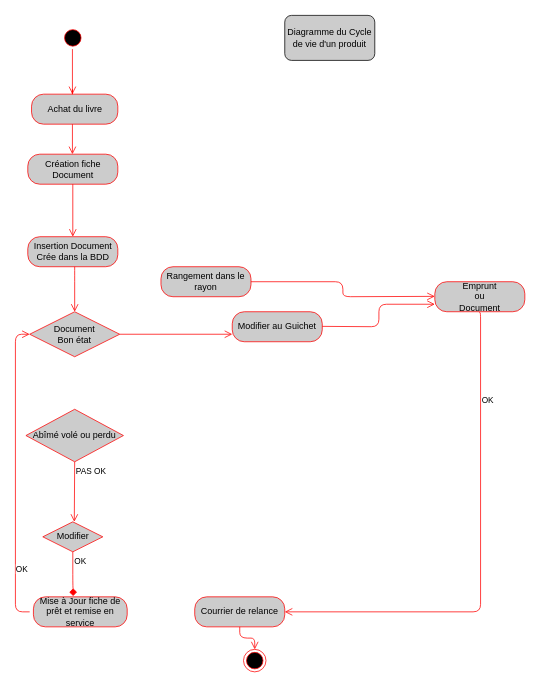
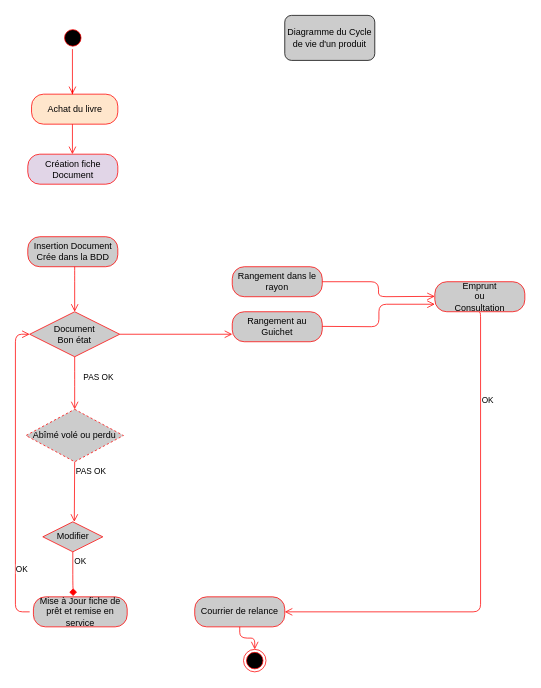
- <mxCell id="25" value="Achat du livre" style="rounded=1;whiteSpace=wrap;html=1;arcSize=40;fontColor=#000000;strokeColor=#ff0000;fillColor=#CCCCCC;" parent="1" vertex="1"><mxGeometry x="41.5" y="125" width="115" height="40" as="geometry" /></mxCell>
+ <mxCell id="25" value="Achat du livre" style="rounded=1;whiteSpace=wrap;html=1;arcSize=40;fontColor=#000000;strokeColor=#ff0000;fillColor=#ffe6cc;" parent="1" vertex="1"><mxGeometry x="41.5" y="125" width="115" height="40" as="geometry" /></mxCell>
- <mxCell id="3" value="Création fiche Document" style="rounded=1;whiteSpace=wrap;html=1;arcSize=40;fontColor=#000000;strokeColor=#ff0000;fillColor=#CCCCCC;" parent="1" vertex="1"><mxGeometry x="36.5" y="205" width="120" height="40" as="geometry" /></mxCell>
+ <mxCell id="3" value="Création fiche Document" style="rounded=1;whiteSpace=wrap;html=1;arcSize=40;fontColor=#000000;strokeColor=#ff0000;fillColor=#e1d5e7;" parent="1" vertex="1"><mxGeometry x="36.5" y="205" width="120" height="40" as="geometry" /></mxCell>
- <mxCell id="4" value="" style="edgeStyle=orthogonalEdgeStyle;html=1;verticalAlign=bottom;endArrow=open;endSize=8;strokeColor=#ff0000;entryX=0.5;entryY=0;entryDx=0;entryDy=0;" parent="1" source="3" edge="1" target="5"><mxGeometry relative="1" as="geometry"><mxPoint x="384" y="265" as="targetPoint" /></mxGeometry></mxCell>
- <mxCell id="7" value="Rangement dans le rayon" style="rounded=1;whiteSpace=wrap;html=1;arcSize=40;fontColor=#000000;strokeColor=#ff0000;fillColor=#CCCCCC;" parent="1" vertex="1"><mxGeometry x="214" y="355" width="120" height="40" as="geometry" /></mxCell>
+ <mxCell id="7" value="Rangement dans le rayon" style="rounded=1;whiteSpace=wrap;html=1;arcSize=40;fontColor=#000000;strokeColor=#ff0000;fillColor=#CCCCCC;" parent="1" vertex="1"><mxGeometry x="309" y="355" width="120" height="40" as="geometry" /></mxCell>
- <mxCell id="21" value="Emprunt&lt;br&gt;ou&lt;br&gt;Document" style="rounded=1;whiteSpace=wrap;html=1;arcSize=40;fontColor=#000000;strokeColor=#ff0000;fillColor=#CCCCCC;" vertex="1" parent="1"><mxGeometry x="579" y="375" width="120" height="40" as="geometry" /></mxCell>
+ <mxCell id="21" value="Emprunt&lt;br&gt;ou&lt;br&gt;Consultation" style="rounded=1;whiteSpace=wrap;html=1;arcSize=40;fontColor=#000000;strokeColor=#ff0000;fillColor=#CCCCCC;" vertex="1" parent="1"><mxGeometry x="579" y="375" width="120" height="40" as="geometry" /></mxCell>
- <mxCell id="19" value="Modifier au Guichet" style="rounded=1;whiteSpace=wrap;html=1;arcSize=40;fontColor=#000000;strokeColor=#ff0000;fillColor=#CCCCCC;" vertex="1" parent="1"><mxGeometry x="309" y="415" width="120" height="40" as="geometry" /></mxCell>
+ <mxCell id="19" value="Rangement au Guichet" style="rounded=1;whiteSpace=wrap;html=1;arcSize=40;fontColor=#000000;strokeColor=#ff0000;fillColor=#CCCCCC;" vertex="1" parent="1"><mxGeometry x="309" y="415" width="120" height="40" as="geometry" /></mxCell>
+ <mxCell id="16" value="PAS OK" style="edgeStyle=orthogonalEdgeStyle;html=1;align=left;verticalAlign=top;endArrow=open;endSize=8;strokeColor=#ff0000;entryX=0.5;entryY=0;entryDx=0;entryDy=0;" parent="1" source="15" edge="1" target="8"><mxGeometry x="-0.6" y="10" relative="1" as="geometry"><mxPoint x="384" y="475" as="targetPoint" /><Array as="points"><mxPoint x="99" y="505" /><mxPoint x="99" y="505" /></Array><mxPoint as="offset" /></mxGeometry></mxCell>
- <mxCell id="8" value="Abîmé volé ou perdu" style="rhombus;whiteSpace=wrap;html=1;strokeColor=#ff0000;fillColor=#CCCCCC;" parent="1" vertex="1"><mxGeometry x="34" y="545" width="130" height="70" as="geometry" /></mxCell>
+ <mxCell id="8" value="Abîmé volé ou perdu" style="rhombus;whiteSpace=wrap;html=1;strokeColor=#ff0000;fillColor=#CCCCCC;dashed=1;" parent="1" vertex="1"><mxGeometry x="34" y="545" width="130" height="70" as="geometry" /></mxCell>
